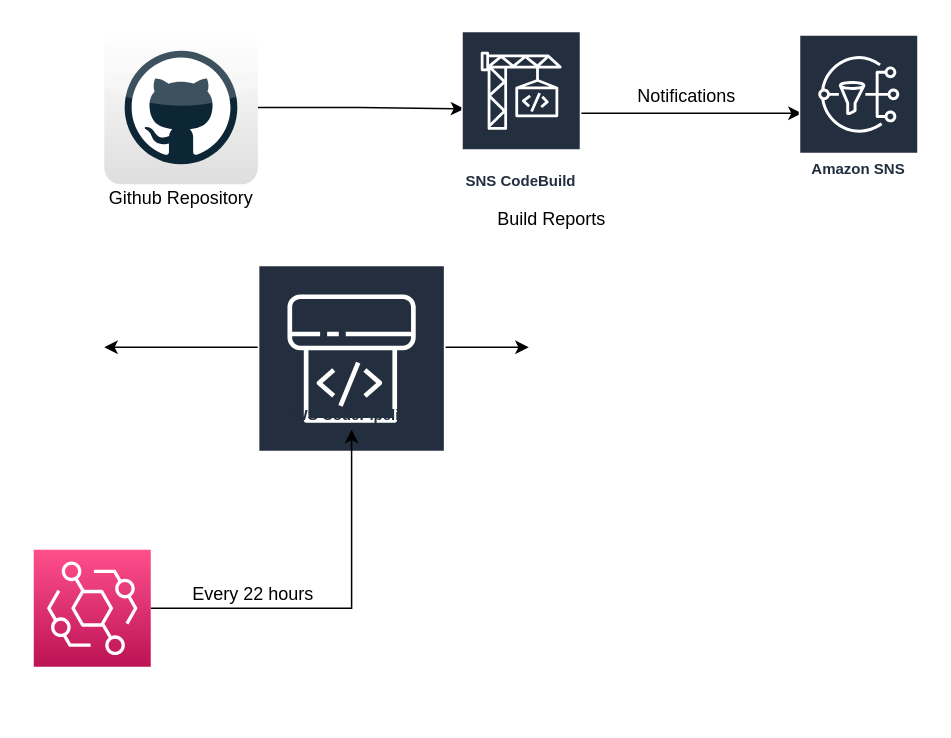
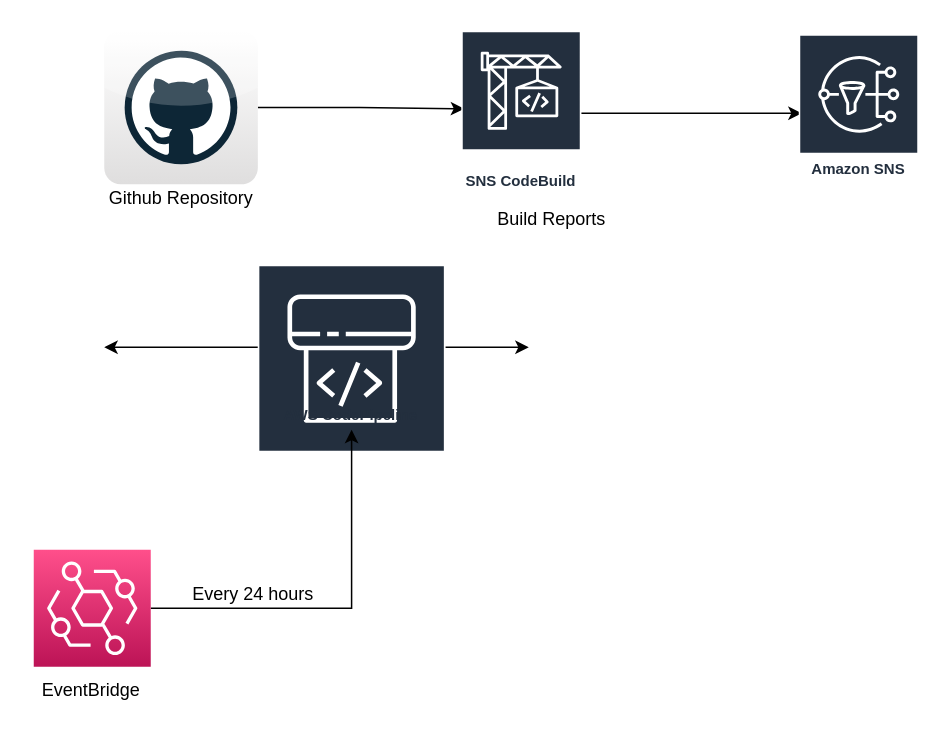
- <mxCell id="16" value="Notifications" style="text;html=1;align=center;verticalAlign=middle;resizable=0;points=[];autosize=1;strokeColor=none;fillColor=none;" vertex="1" parent="1"><mxGeometry x="419" y="55" width="75" height="18" as="geometry" /></mxCell>
- <mxCell id="11" value="&lt;div&gt;Every 22 hours&lt;/div&gt;" style="text;html=1;align=center;verticalAlign=middle;resizable=0;points=[];autosize=1;strokeColor=none;fillColor=none;" vertex="1" parent="1"><mxGeometry x="122" y="387" width="91" height="18" as="geometry" /></mxCell>
+ <mxCell id="11" value="&lt;div&gt;Every 24 hours&lt;/div&gt;" style="text;html=1;align=center;verticalAlign=middle;resizable=0;points=[];autosize=1;strokeColor=none;fillColor=none;" vertex="1" parent="1"><mxGeometry x="122" y="387" width="91" height="18" as="geometry" /></mxCell>
+ <mxCell id="12" value="&lt;div&gt;EventBridge&lt;/div&gt;" style="text;html=1;align=center;verticalAlign=middle;resizable=0;points=[];autosize=1;strokeColor=none;fillColor=none;" vertex="1" parent="1"><mxGeometry x="20" y="450" width="80" height="20" as="geometry" /></mxCell>
